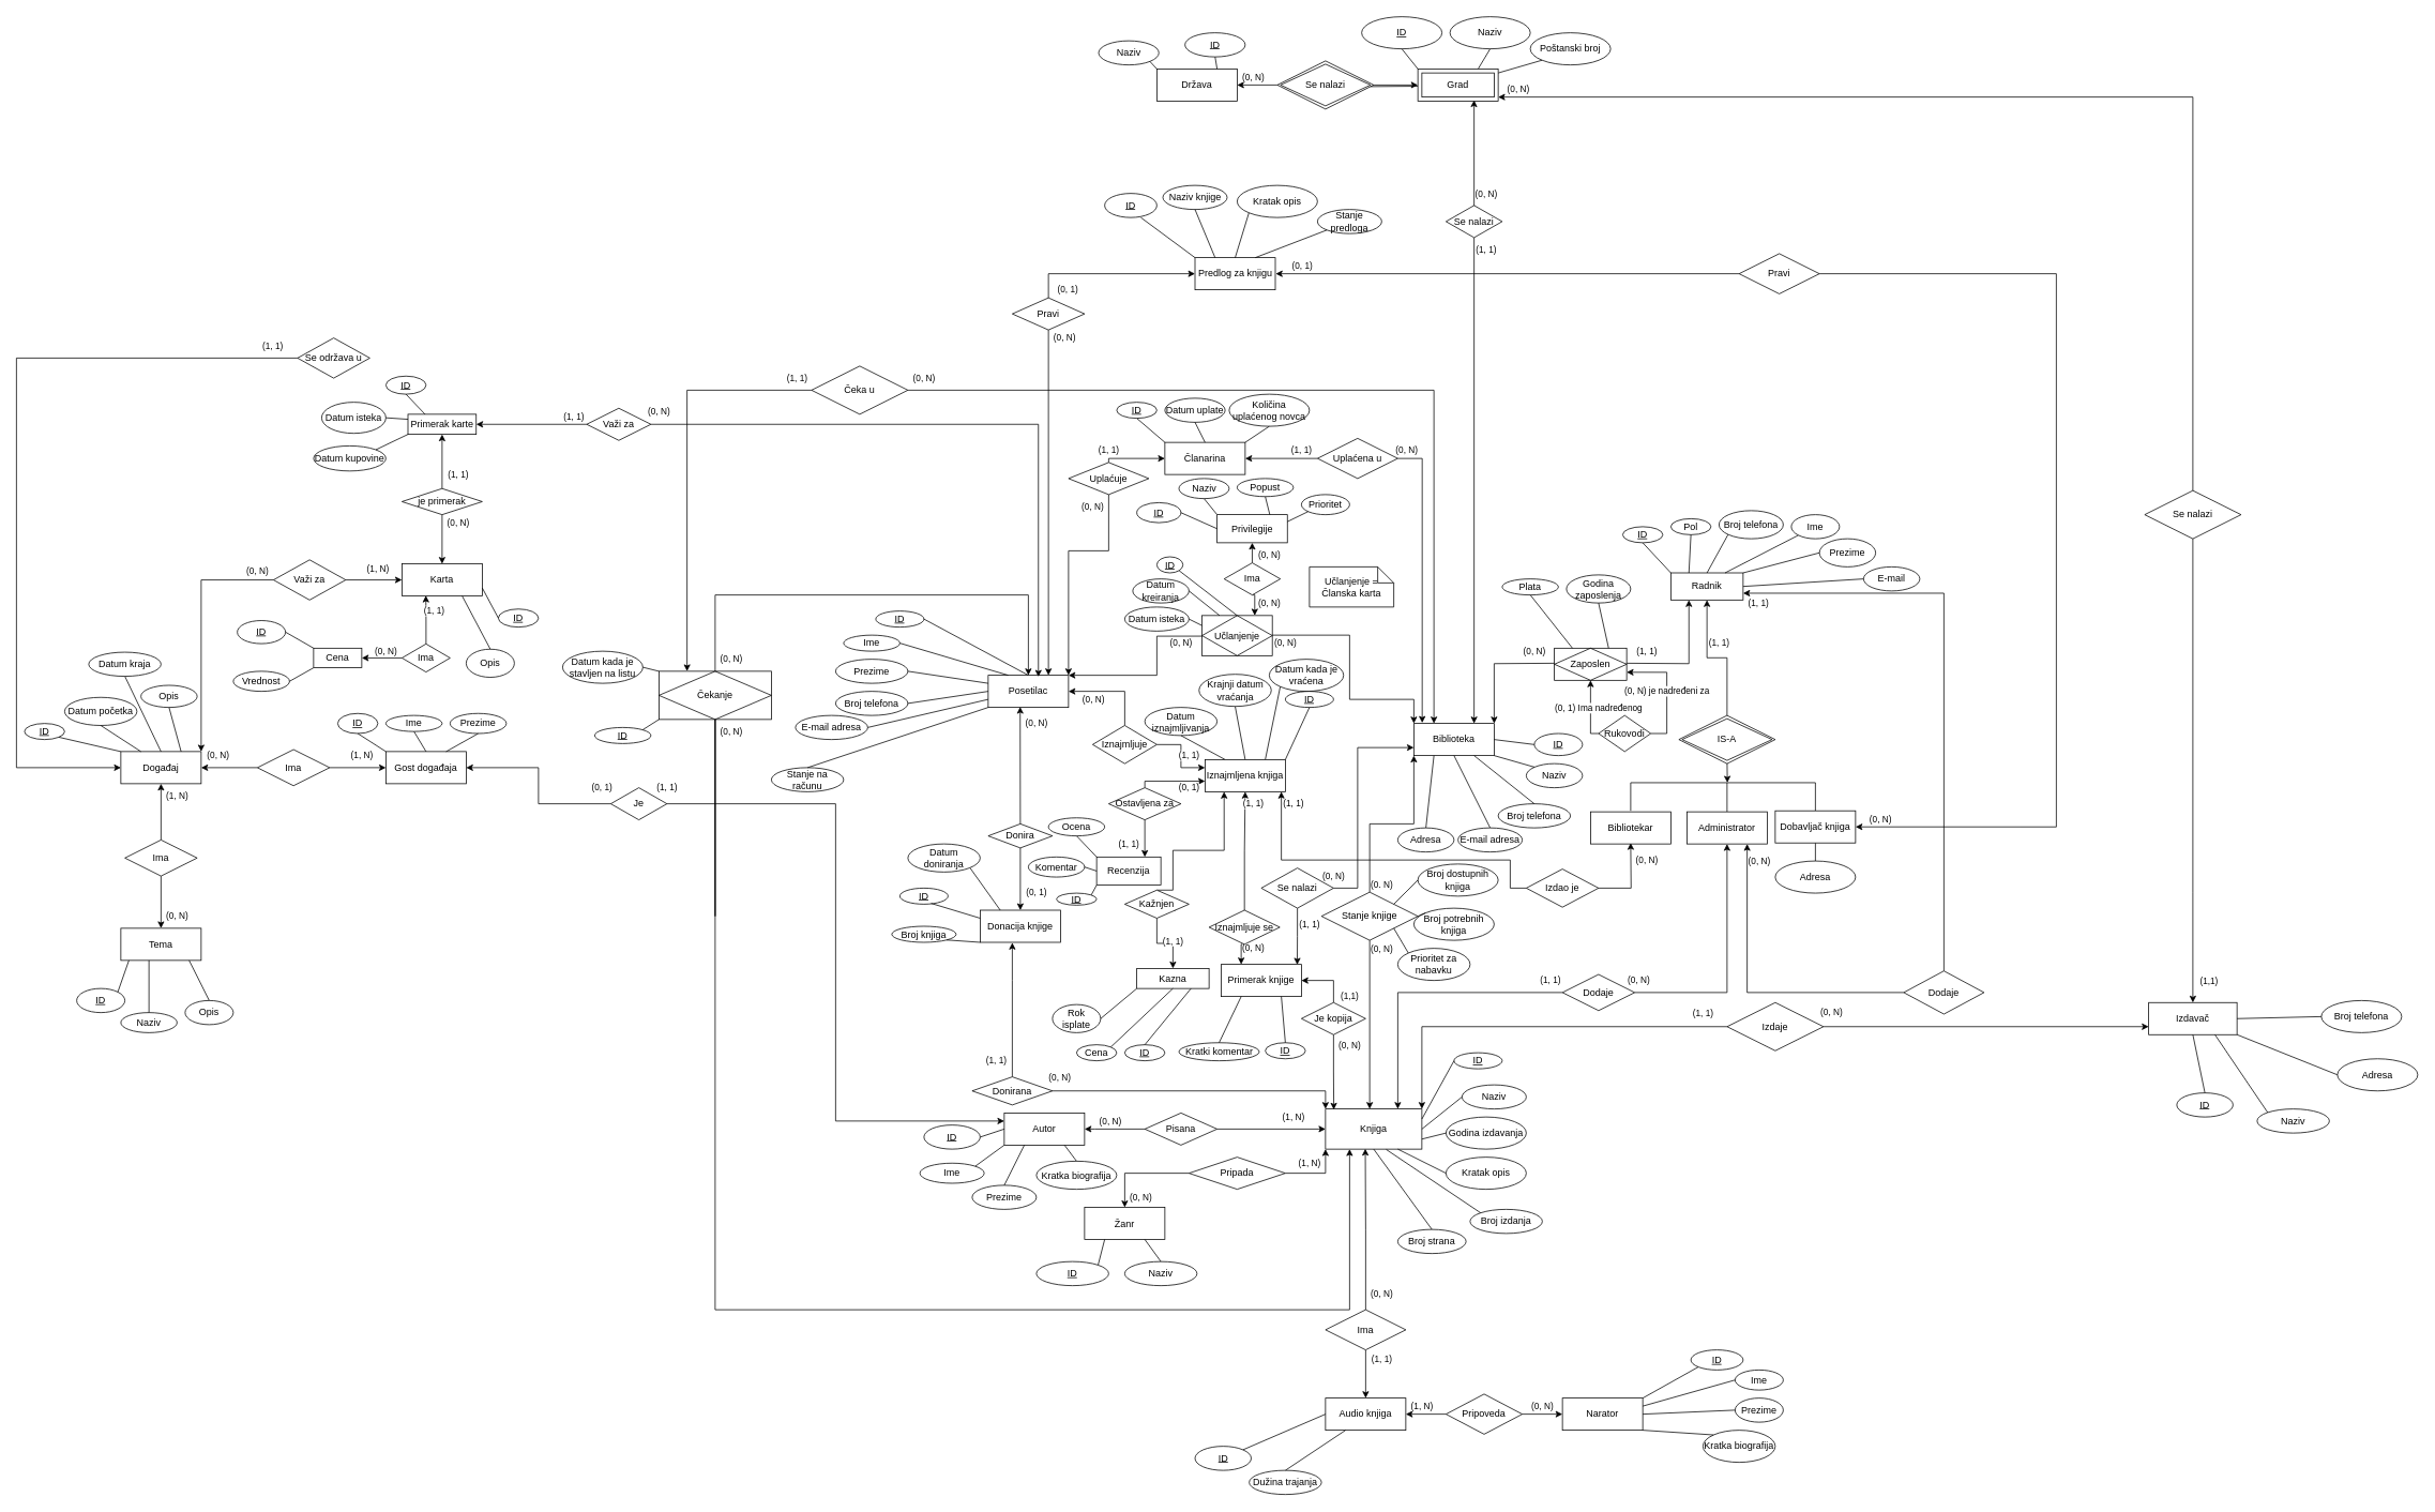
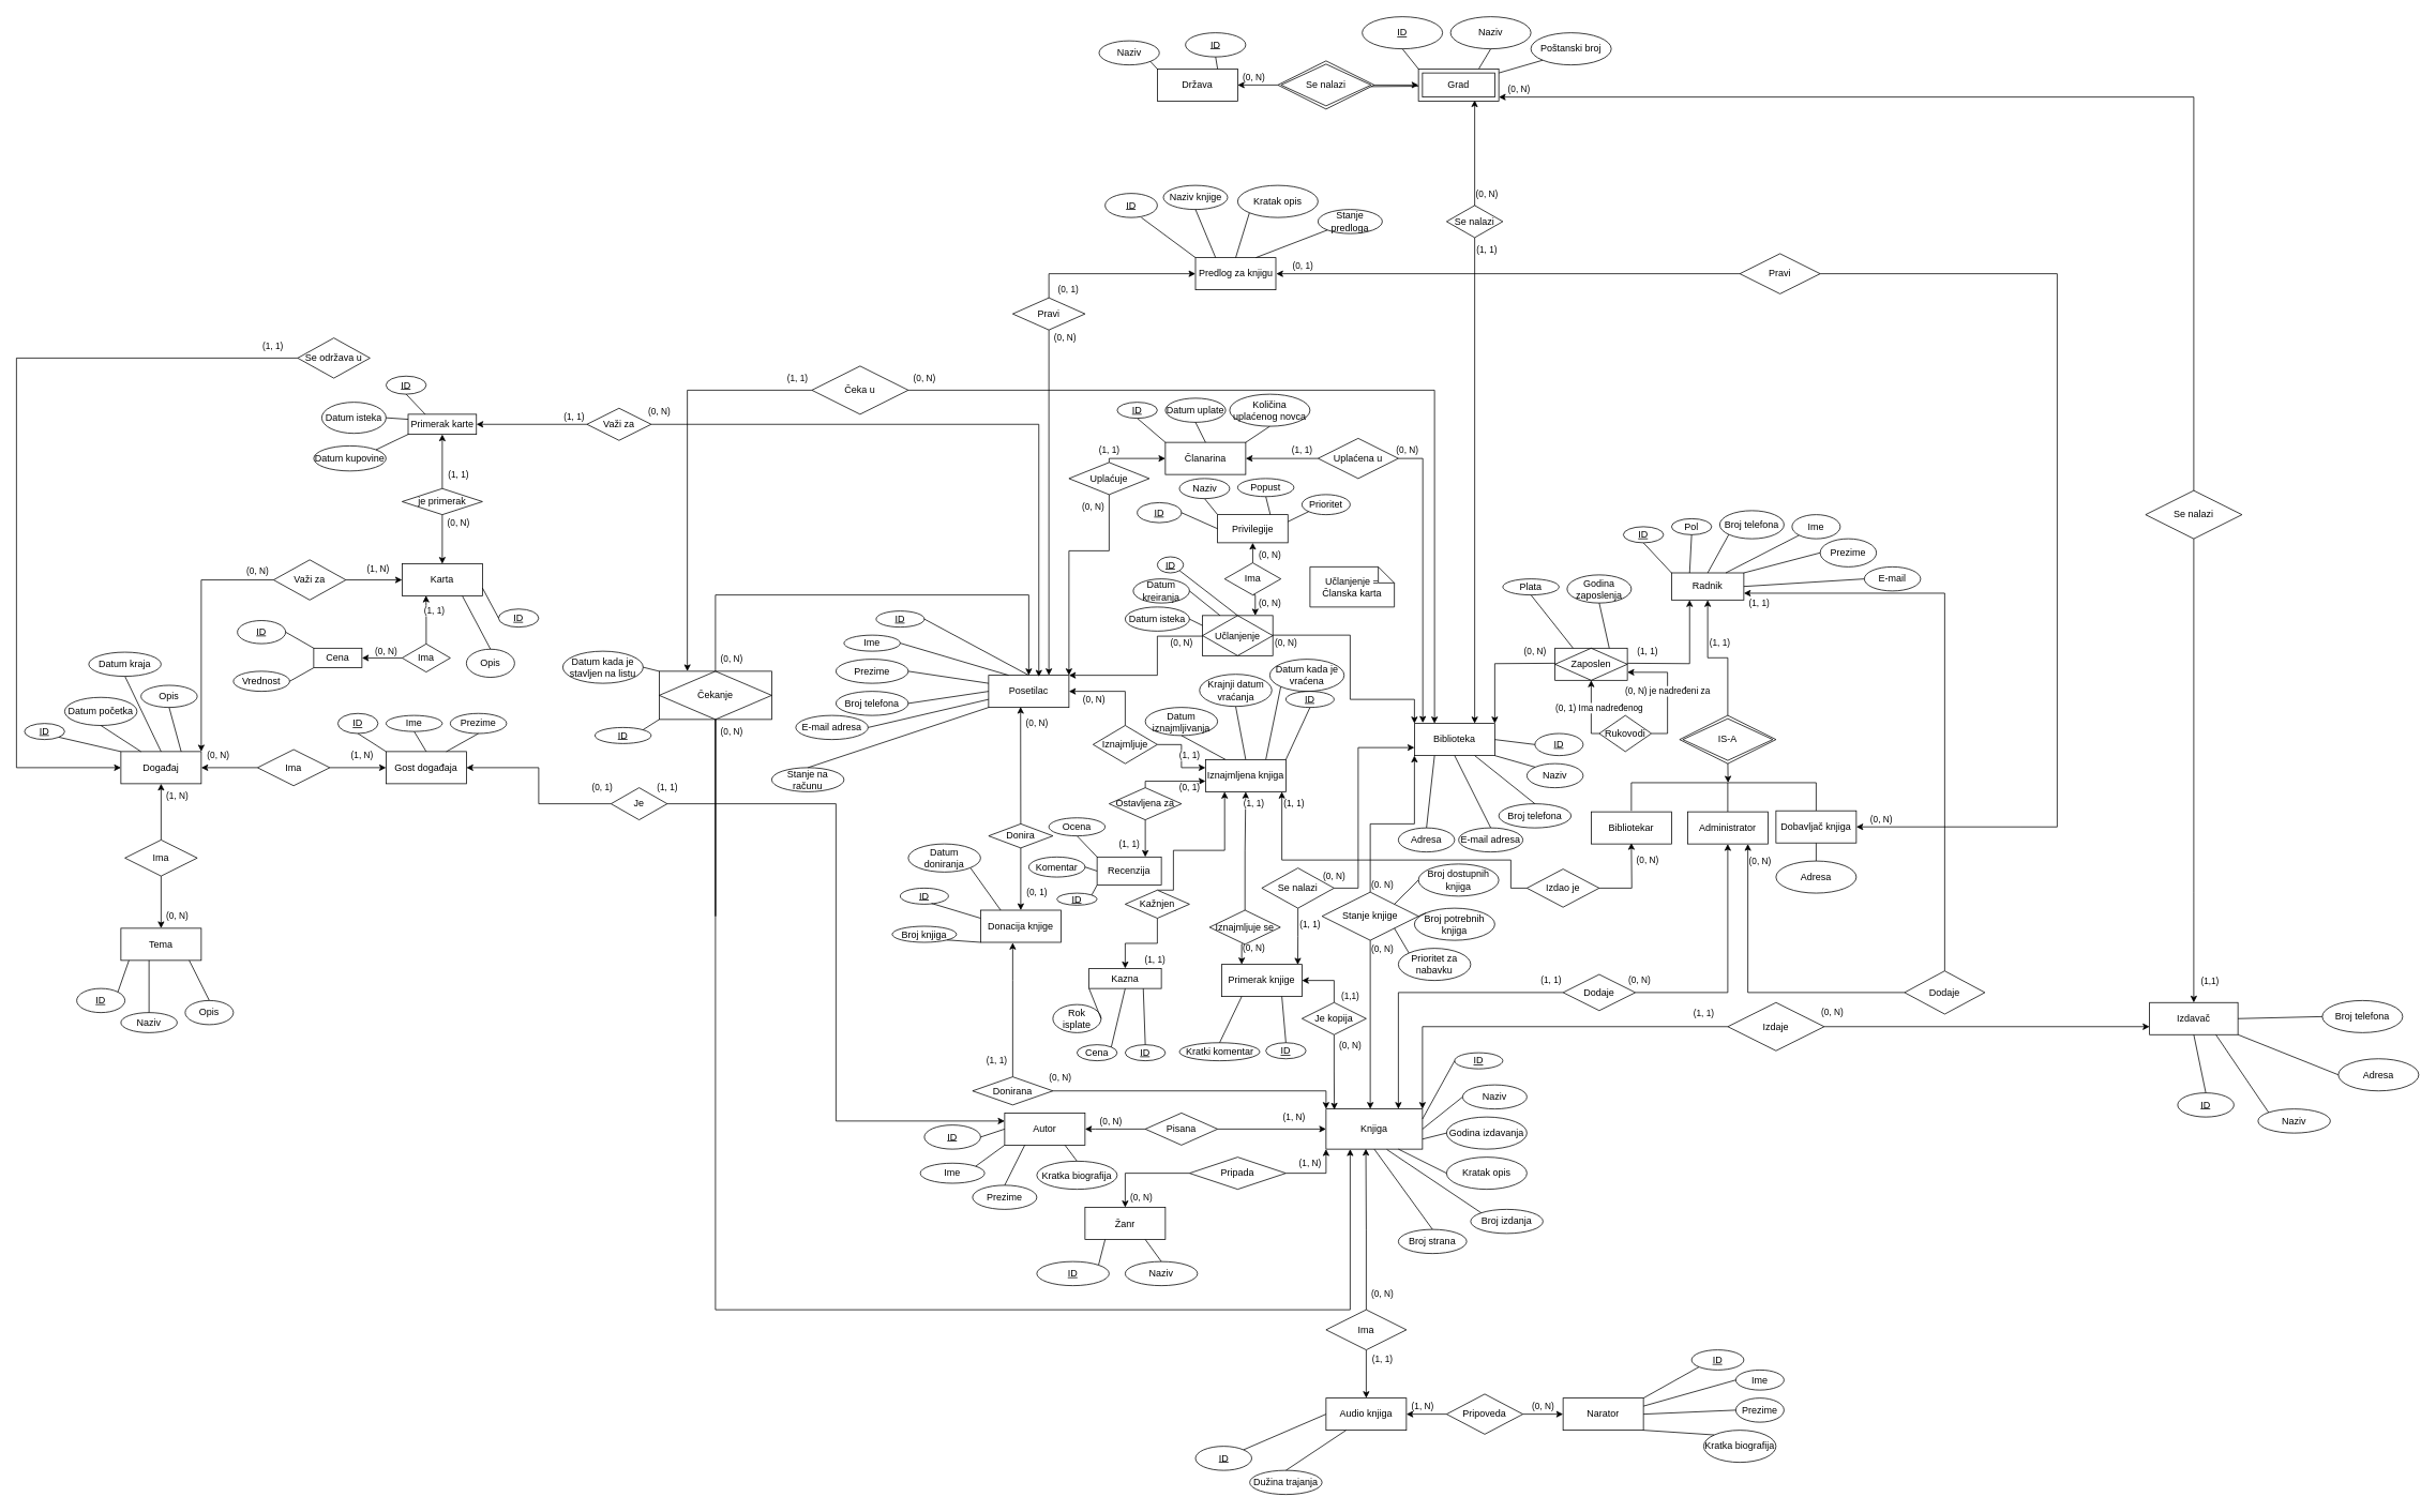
- <mxCell id="147" value="Kazna" style="whiteSpace=wrap;html=1;align=center;" parent="1" vertex="1"><mxGeometry x="1415" y="1205" width="90" height="25" as="geometry" /></mxCell>
+ <mxCell id="147" value="Kazna" style="whiteSpace=wrap;html=1;align=center;" parent="1" vertex="1"><mxGeometry x="1355" y="1205" width="90" height="25" as="geometry" /></mxCell>
